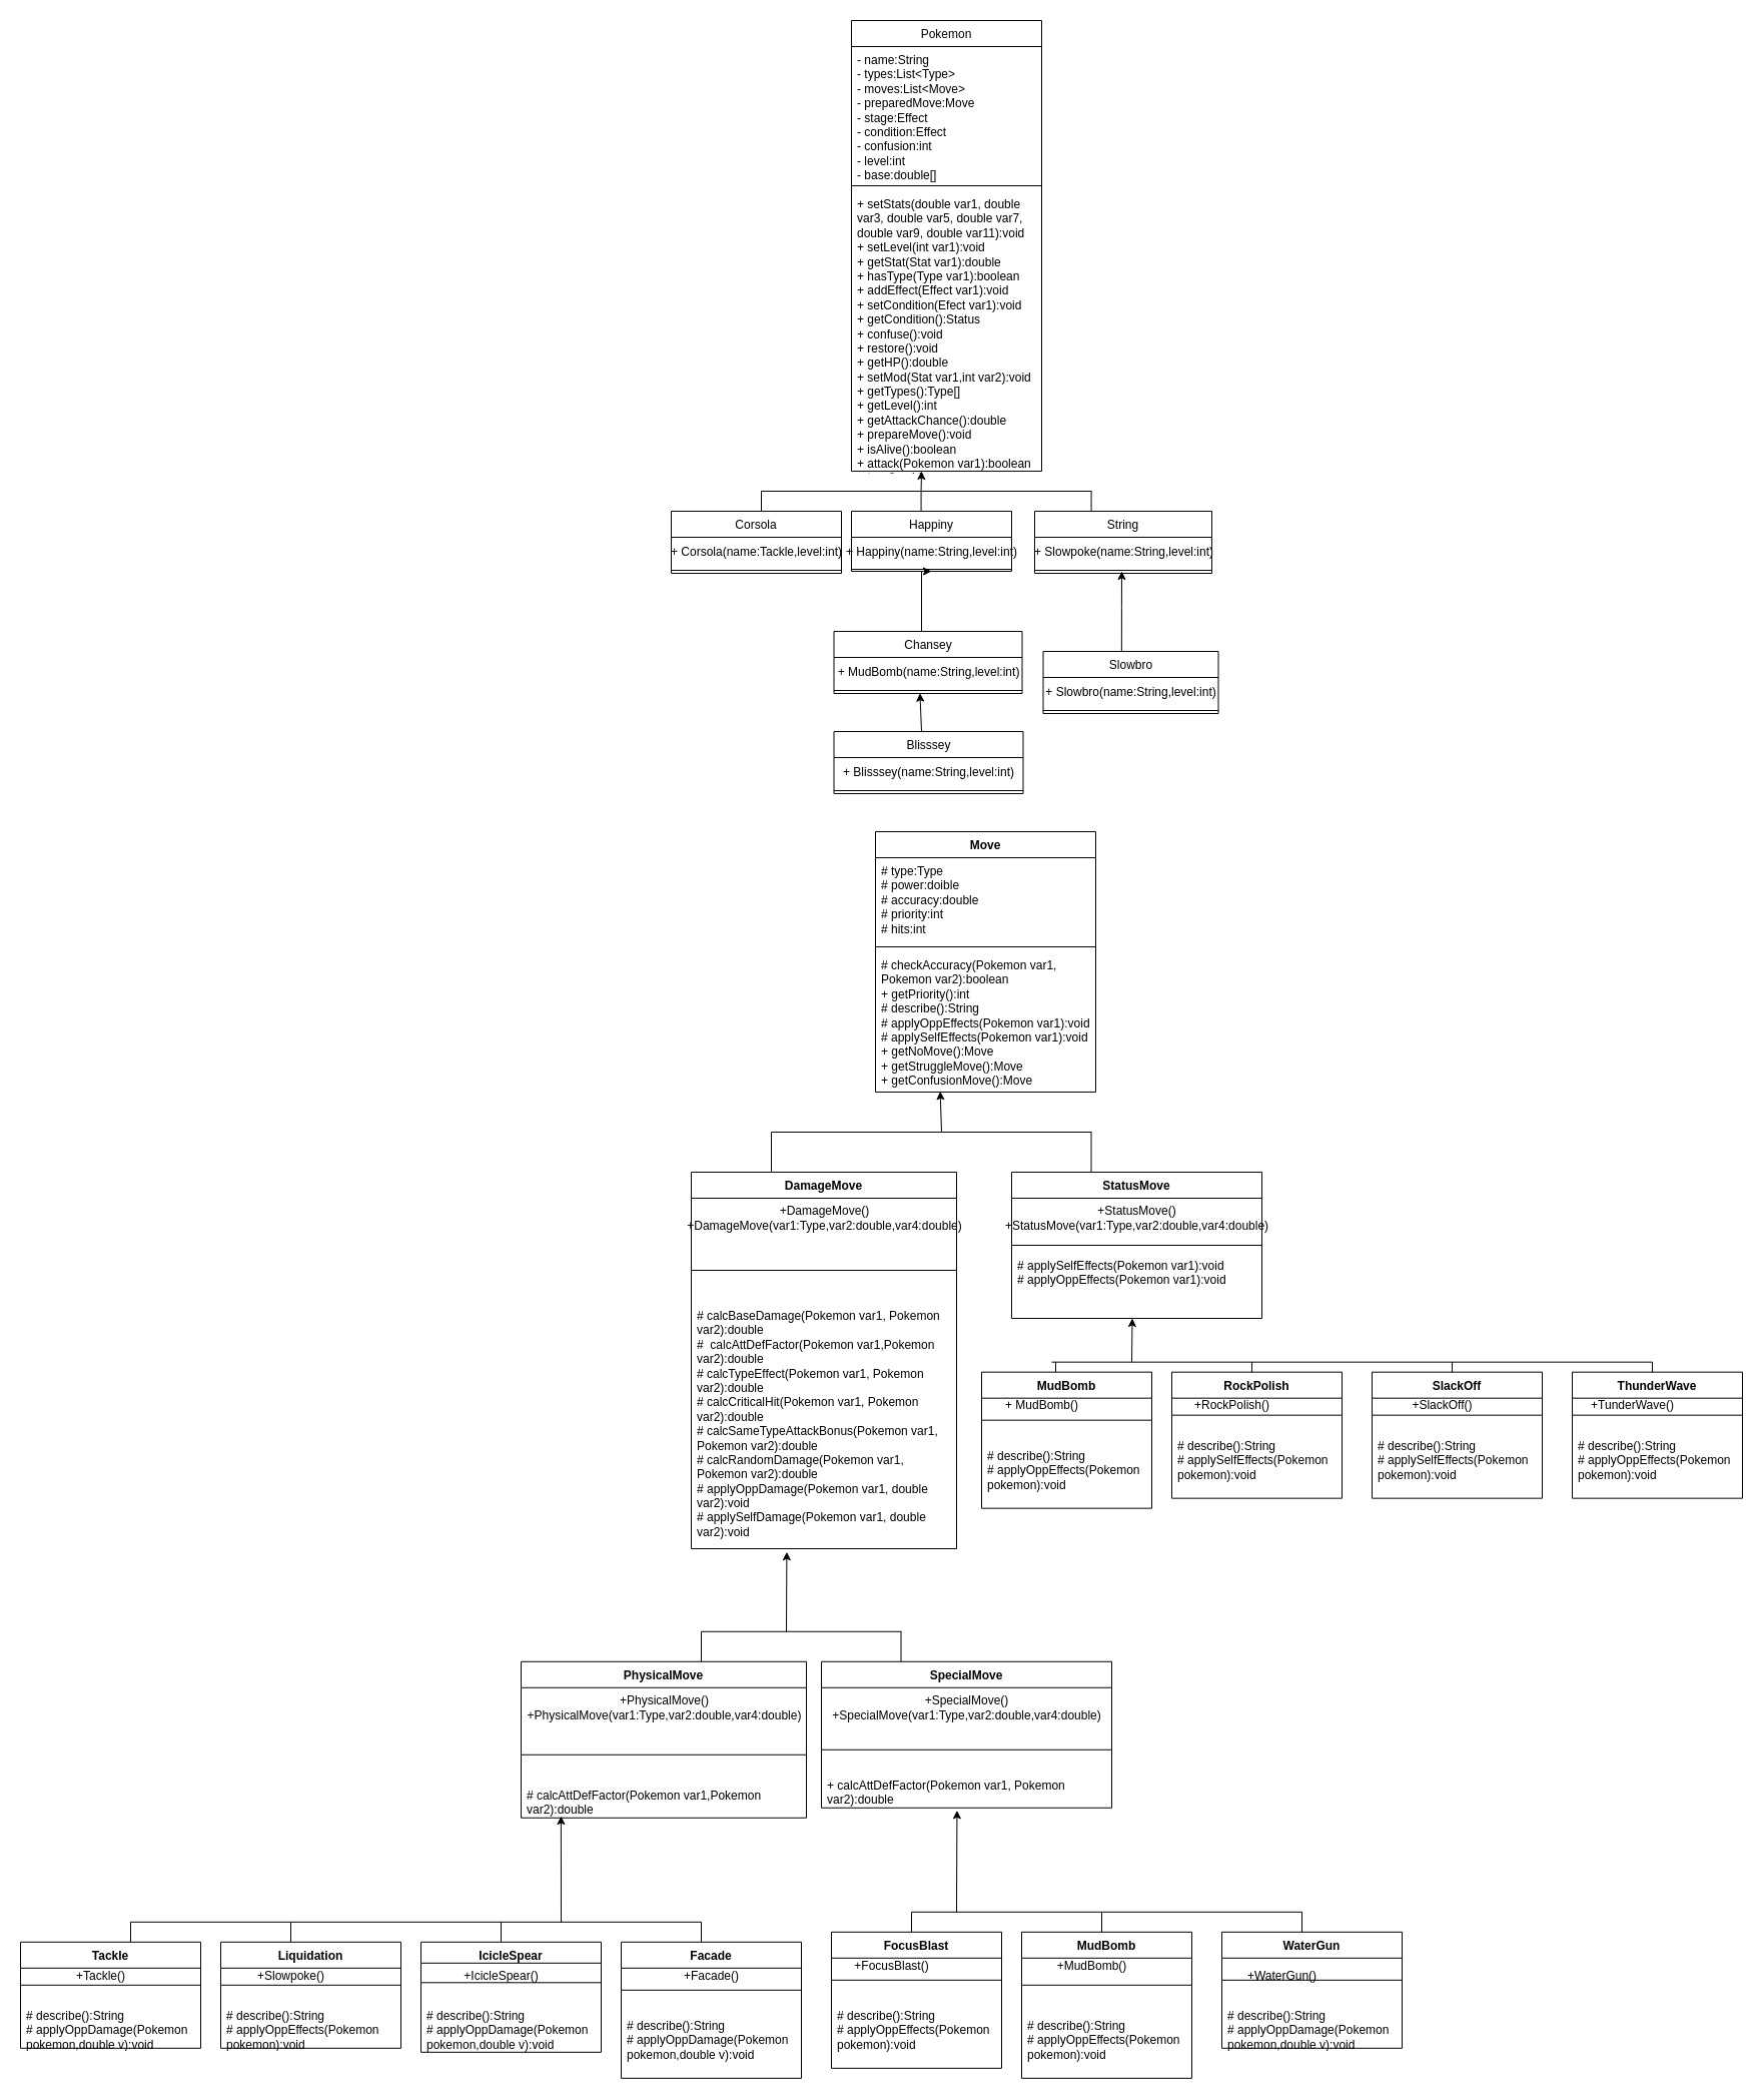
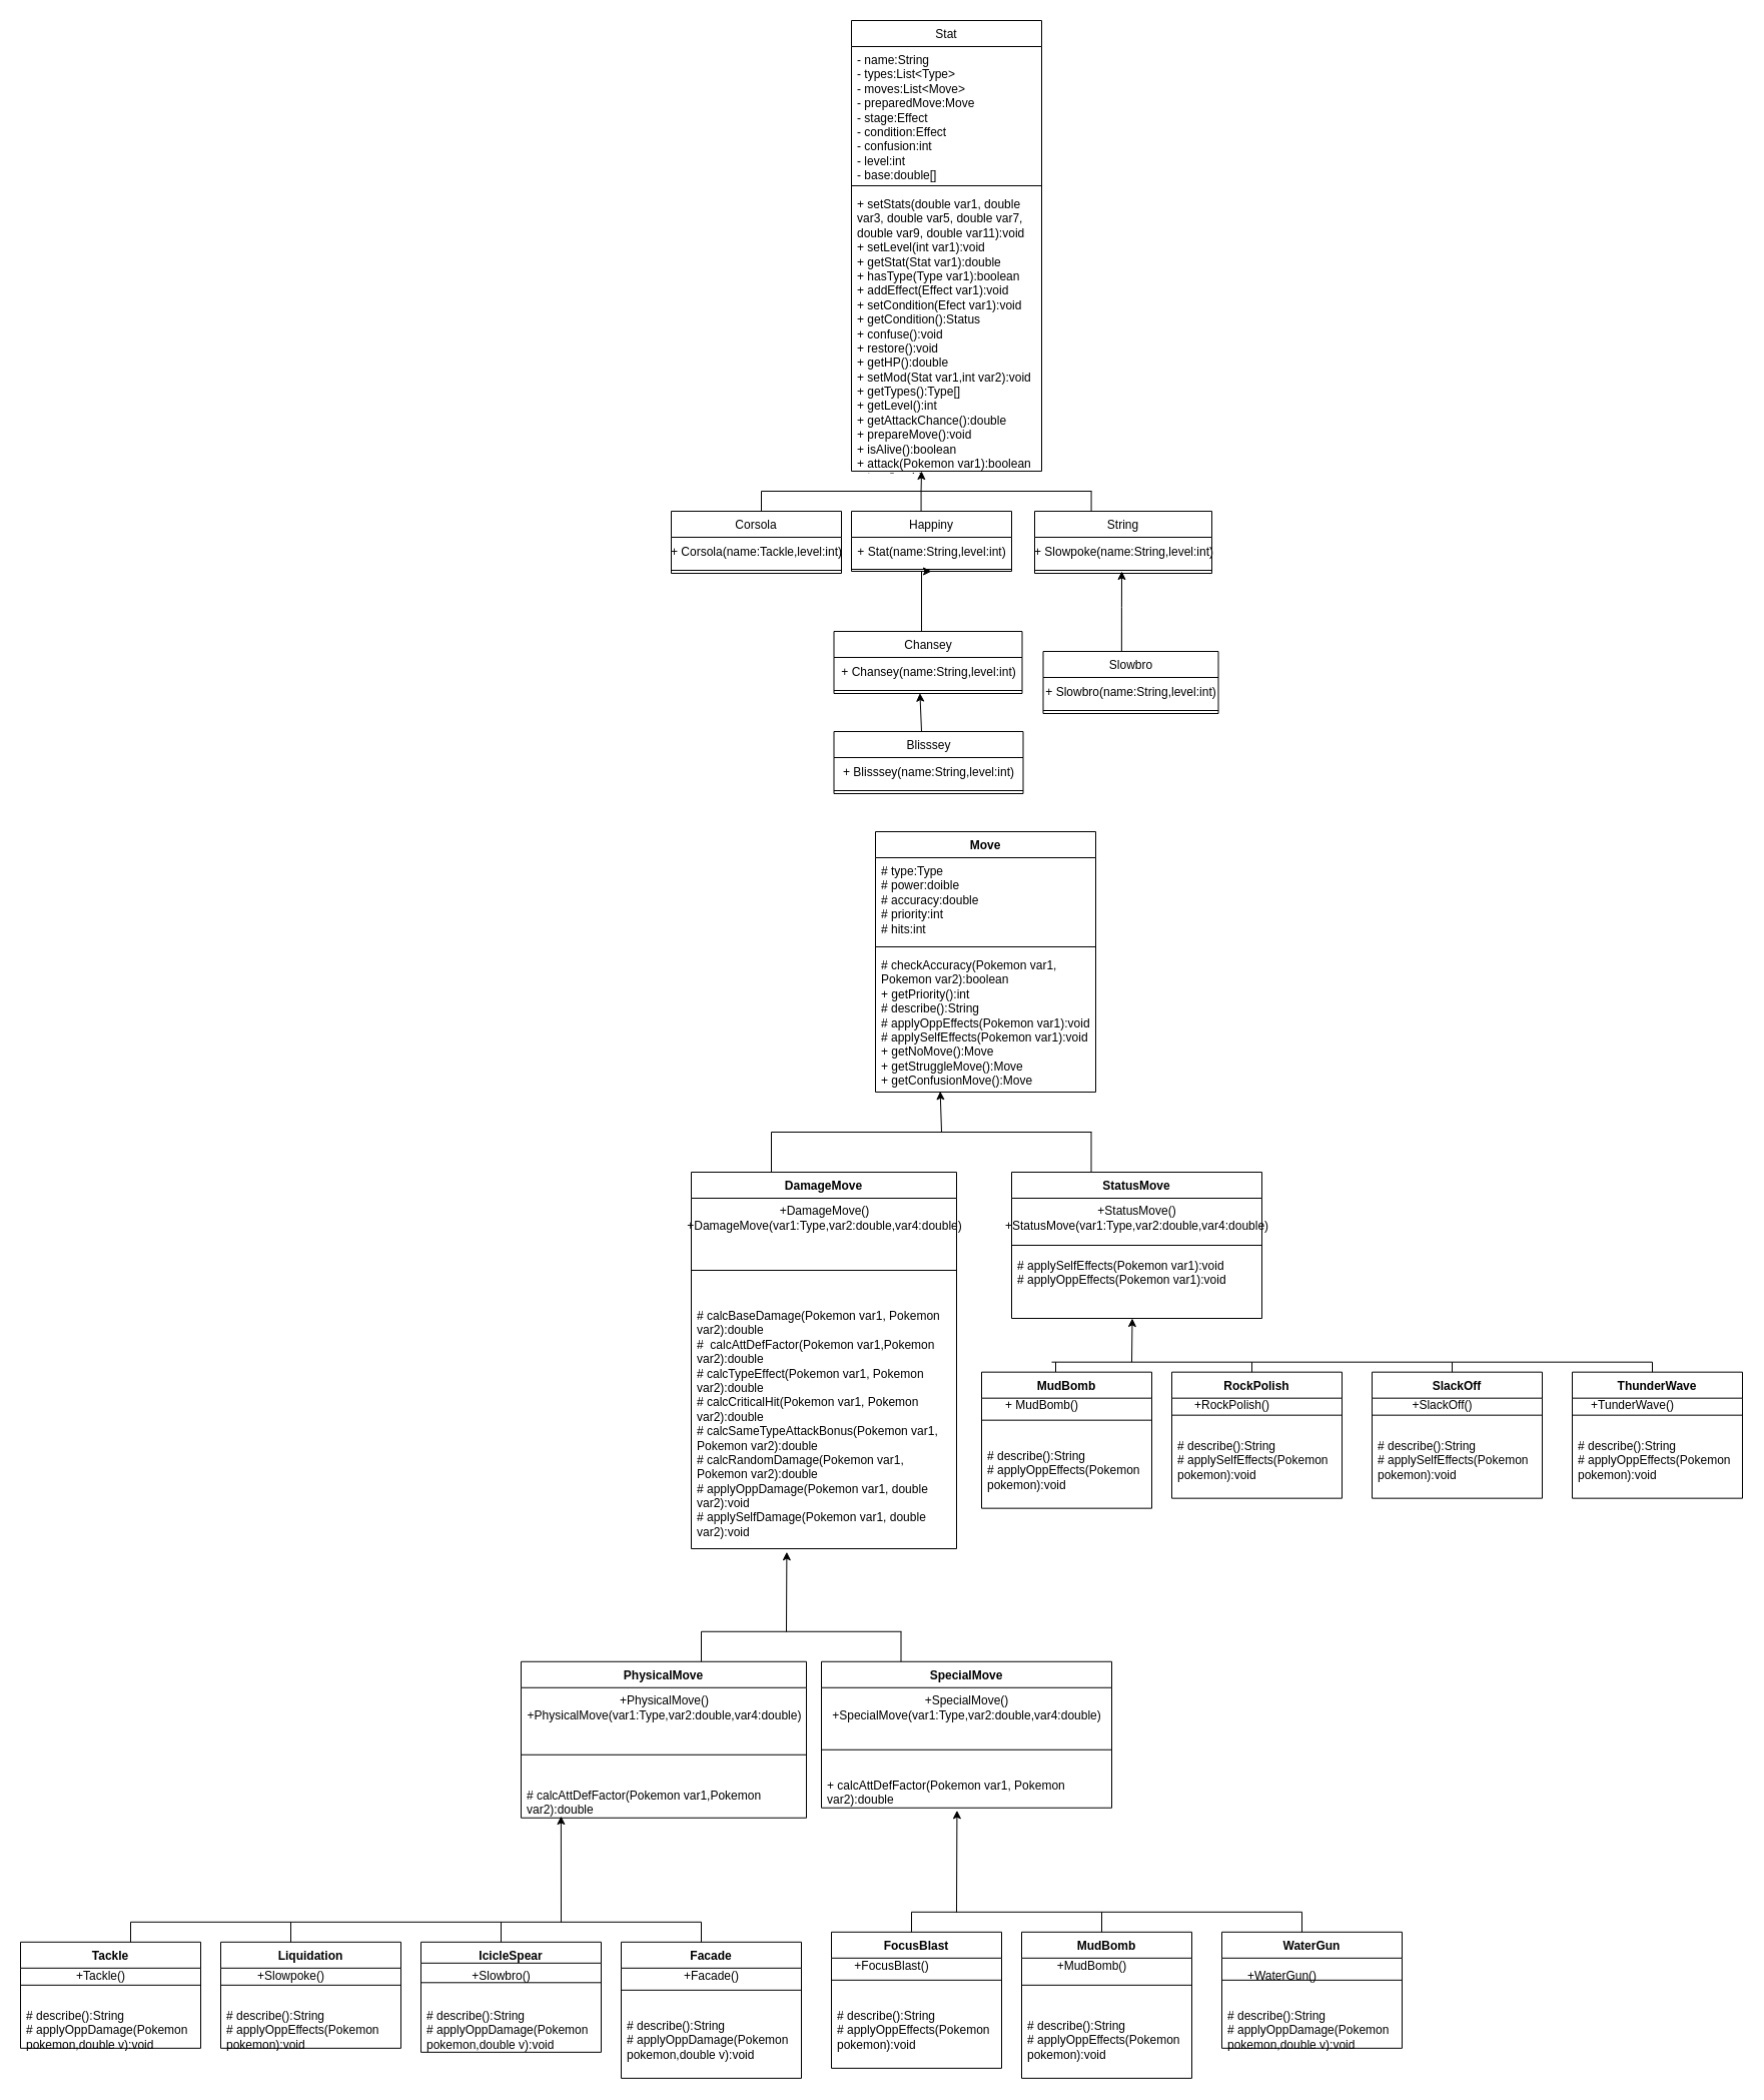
- <mxCell id="4" value="&lt;span style=&quot;font-weight: 400; text-wrap-mode: nowrap;&quot;&gt;Pokemon&lt;/span&gt;" style="swimlane;fontStyle=1;align=center;verticalAlign=top;childLayout=stackLayout;horizontal=1;startSize=26;horizontalStack=0;resizeParent=1;resizeParentMax=0;resizeLast=0;collapsible=1;marginBottom=0;whiteSpace=wrap;html=1;" parent="1" vertex="1"><mxGeometry x="850" y="20" width="190" height="450" as="geometry" /></mxCell>
+ <mxCell id="4" value="&lt;span style=&quot;font-weight: 400; text-wrap-mode: nowrap;&quot;&gt;Stat&lt;/span&gt;" style="swimlane;fontStyle=1;align=center;verticalAlign=top;childLayout=stackLayout;horizontal=1;startSize=26;horizontalStack=0;resizeParent=1;resizeParentMax=0;resizeLast=0;collapsible=1;marginBottom=0;whiteSpace=wrap;html=1;" parent="1" vertex="1"><mxGeometry x="850" y="20" width="190" height="450" as="geometry" /></mxCell>
- <mxCell id="17" value="+ Happiny(name:String,level:int)" style="text;html=1;align=center;verticalAlign=middle;resizable=0;points=[];autosize=1;strokeColor=none;fillColor=none;" parent="16" vertex="1"><mxGeometry y="26" width="160" height="30" as="geometry" /></mxCell>
+ <mxCell id="17" value="+ Stat(name:String,level:int)" style="text;html=1;align=center;verticalAlign=middle;resizable=0;points=[];autosize=1;strokeColor=none;fillColor=none;" parent="16" vertex="1"><mxGeometry y="26" width="160" height="30" as="geometry" /></mxCell>
- <mxCell id="60" value="+ MudBomb(name:String,level:int)" style="text;html=1;align=center;verticalAlign=middle;resizable=0;points=[];autosize=1;strokeColor=none;fillColor=none;" parent="59" vertex="1"><mxGeometry y="26" width="188" height="30" as="geometry" /></mxCell>
+ <mxCell id="60" value="+ Chansey(name:String,level:int)" style="text;html=1;align=center;verticalAlign=middle;resizable=0;points=[];autosize=1;strokeColor=none;fillColor=none;" parent="59" vertex="1"><mxGeometry y="26" width="188" height="30" as="geometry" /></mxCell>
- <mxCell id="116" value="+IcicleSpear()" style="text;html=1;align=center;verticalAlign=middle;resizable=0;points=[];autosize=1;strokeColor=none;fillColor=none;" parent="1" vertex="1"><mxGeometry x="450" y="1958" width="100" height="30" as="geometry" /></mxCell>
+ <mxCell id="116" value="+Slowbro()" style="text;html=1;align=center;verticalAlign=middle;resizable=0;points=[];autosize=1;strokeColor=none;fillColor=none;" parent="1" vertex="1"><mxGeometry x="450" y="1958" width="100" height="30" as="geometry" /></mxCell>
